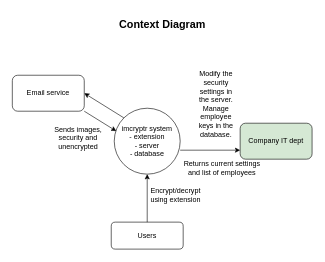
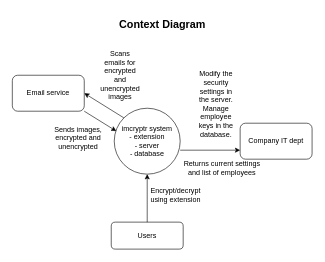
+ <mxCell id="4" value="Scans emails for encrypted and unencrypted images" style="text;html=1;strokeColor=none;fillColor=none;align=center;verticalAlign=middle;whiteSpace=wrap;rounded=0;" parent="1" vertex="1"><mxGeometry x="165" y="90" width="70" height="70" as="geometry" /></mxCell>
- <mxCell id="13" value="Sends images, security and unencrypted" style="text;html=1;strokeColor=none;fillColor=none;align=center;verticalAlign=middle;whiteSpace=wrap;rounded=0;" parent="1" vertex="1"><mxGeometry x="80" y="215" width="100" height="30" as="geometry" /></mxCell>
+ <mxCell id="13" value="Sends images, encrypted and unencrypted" style="text;html=1;strokeColor=none;fillColor=none;align=center;verticalAlign=middle;whiteSpace=wrap;rounded=0;" parent="1" vertex="1"><mxGeometry x="80" y="215" width="100" height="30" as="geometry" /></mxCell>
- <mxCell id="7" value="Company IT dept" style="rounded=1;whiteSpace=wrap;html=1;fillColor=#d5e8d4;" parent="1" vertex="1"><mxGeometry x="400" y="205" width="120" height="60" as="geometry" /></mxCell>
+ <mxCell id="7" value="Company IT dept" style="rounded=1;whiteSpace=wrap;html=1;" parent="1" vertex="1"><mxGeometry x="400" y="205" width="120" height="60" as="geometry" /></mxCell>
